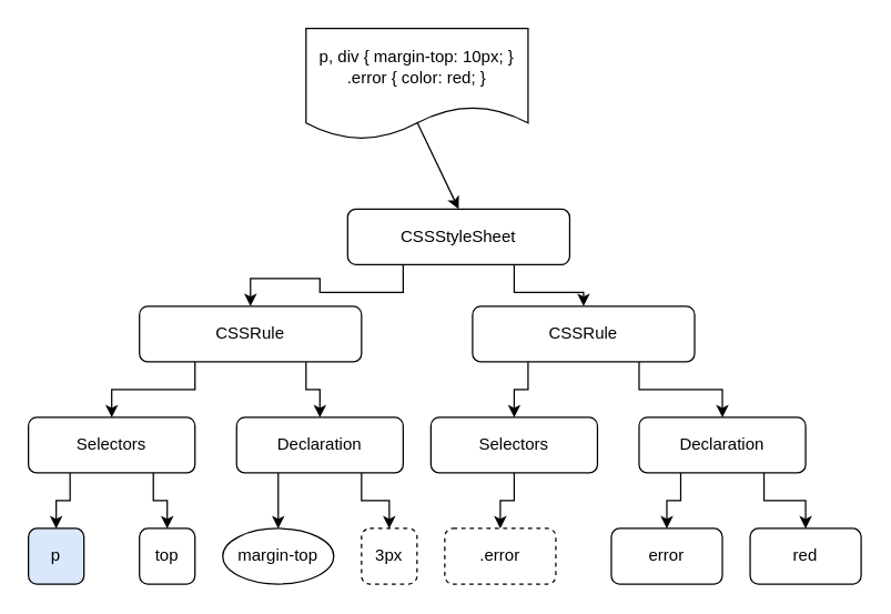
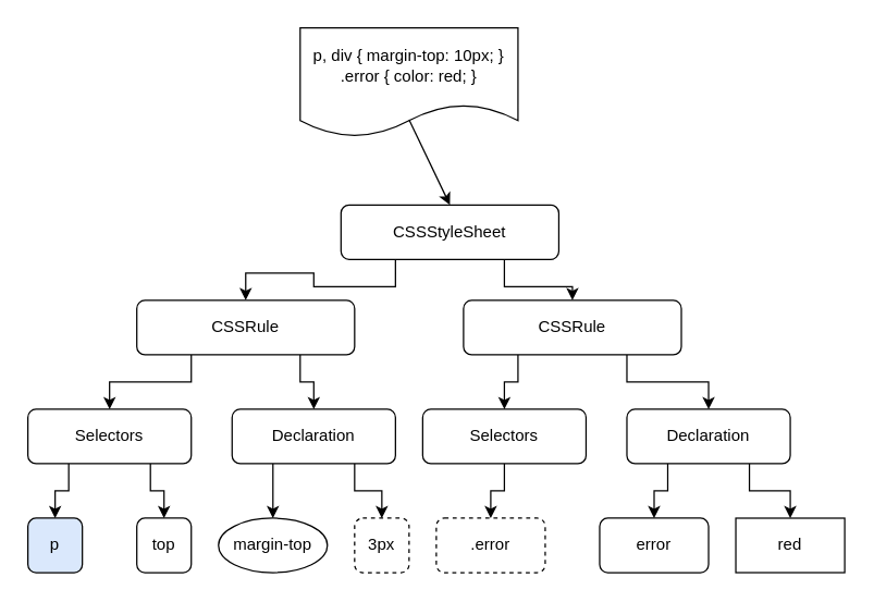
- <mxCell id="30" value="red" style="rounded=1;whiteSpace=wrap;html=1;" vertex="1" parent="2"><mxGeometry x="520" y="360" width="80" height="40" as="geometry" /></mxCell>
+ <mxCell id="30" value="red" style="whiteSpace=wrap;html=1;rounded=0;" vertex="1" parent="2"><mxGeometry x="520" y="360" width="80" height="40" as="geometry" /></mxCell>
